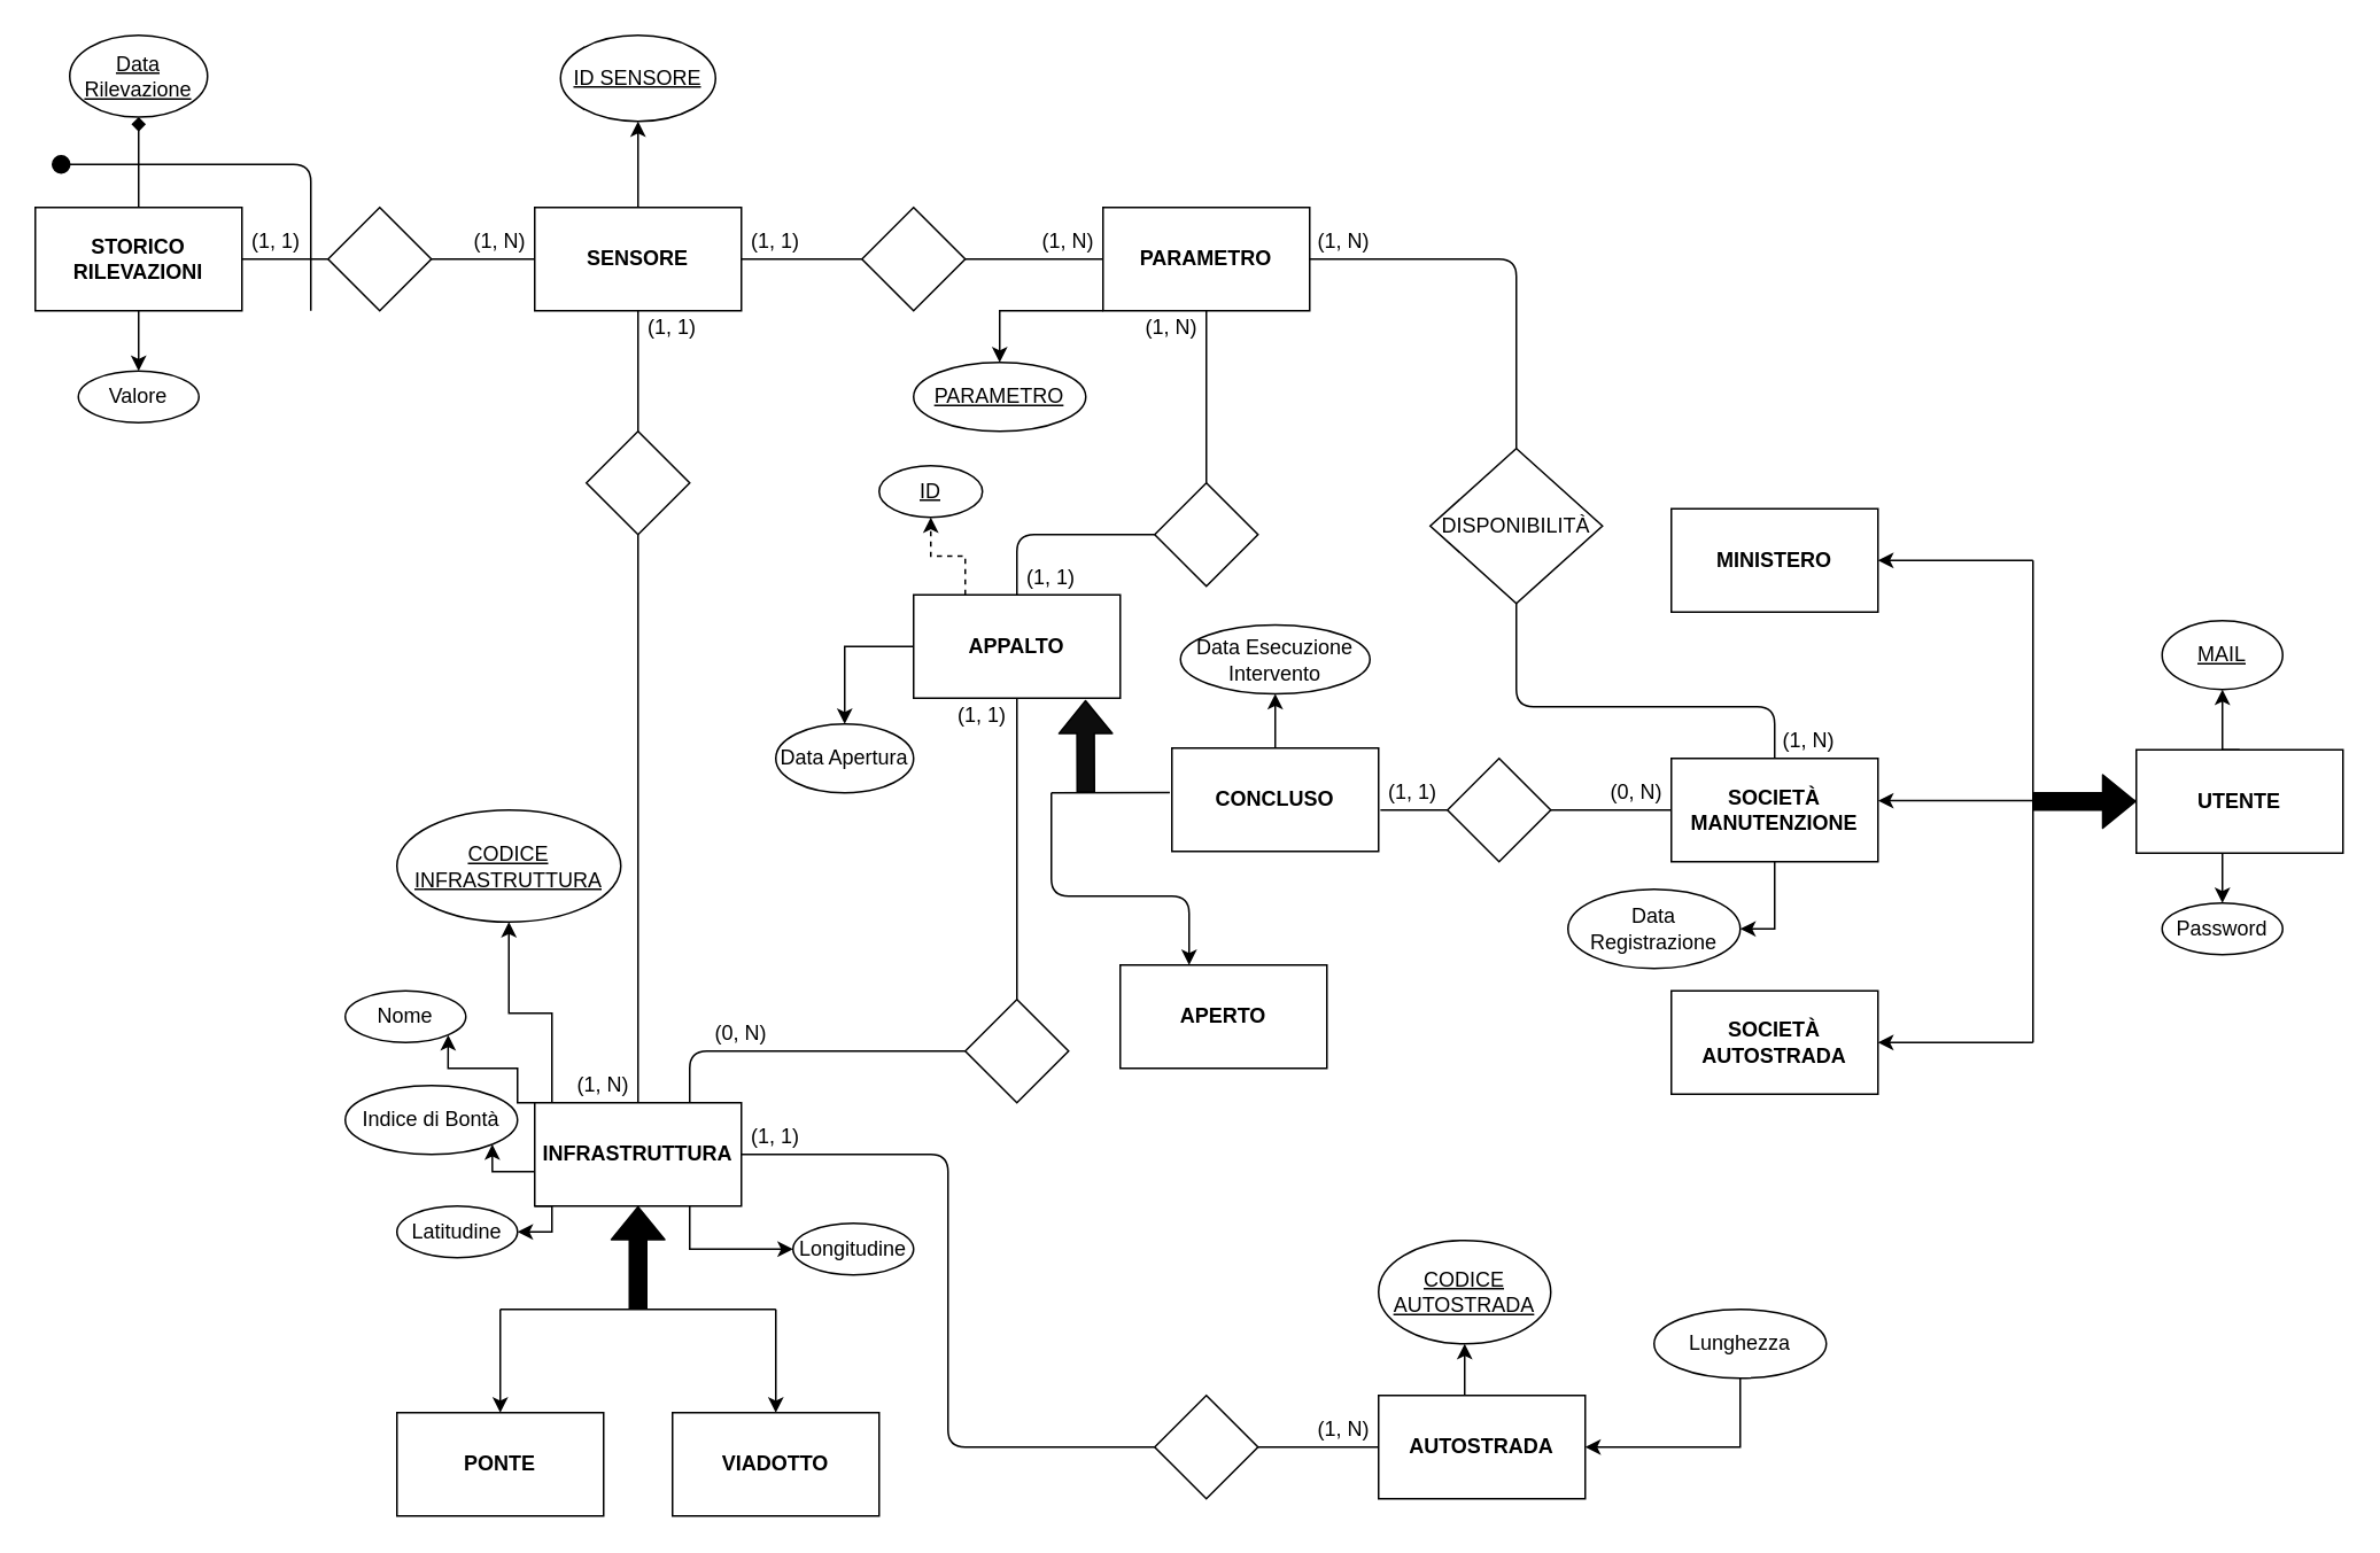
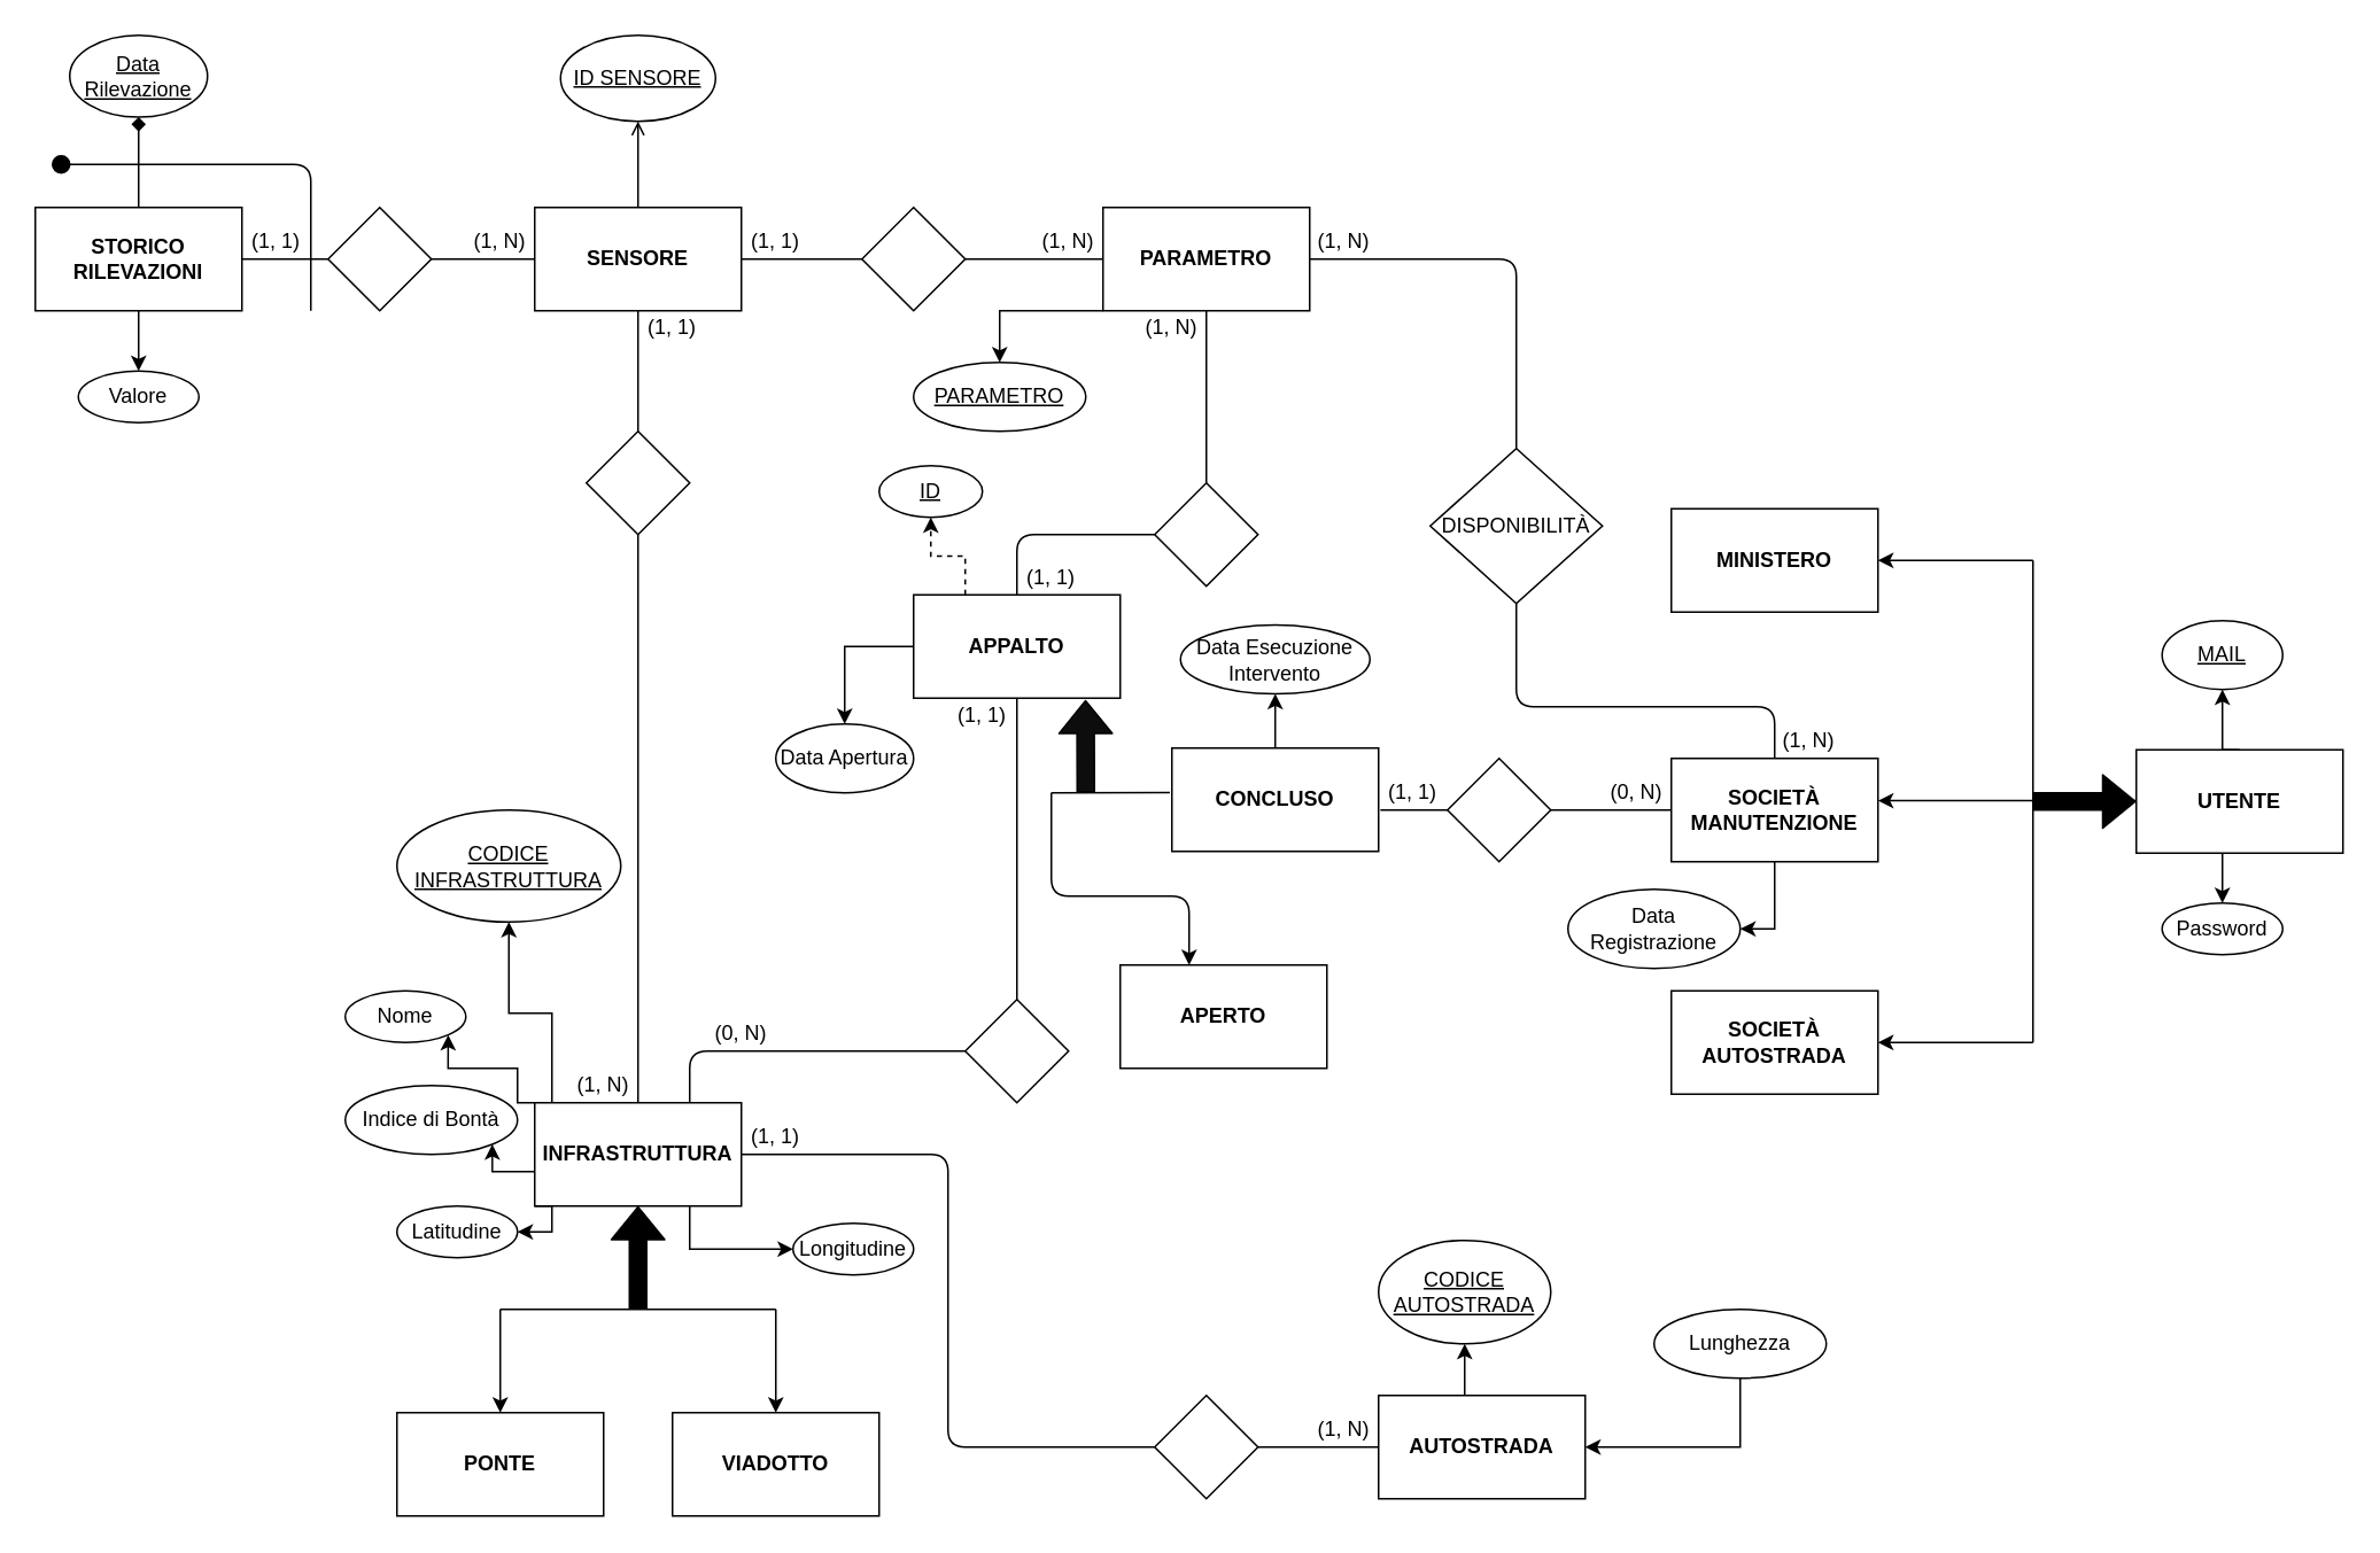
- <mxCell id="85" style="edgeStyle=orthogonalEdgeStyle;rounded=0;orthogonalLoop=1;jettySize=auto;html=1;exitX=0.5;exitY=0;exitDx=0;exitDy=0;entryX=0.5;entryY=1;entryDx=0;entryDy=0;" parent="1" source="86" target="92" edge="1"><mxGeometry relative="1" as="geometry" /></mxCell>
+ <mxCell id="85" style="edgeStyle=orthogonalEdgeStyle;rounded=0;orthogonalLoop=1;jettySize=auto;html=1;exitX=0.5;exitY=0;exitDx=0;exitDy=0;entryX=0.5;entryY=1;entryDx=0;entryDy=0;endArrow=open;" parent="1" source="86" target="92" edge="1"><mxGeometry relative="1" as="geometry" /></mxCell>
